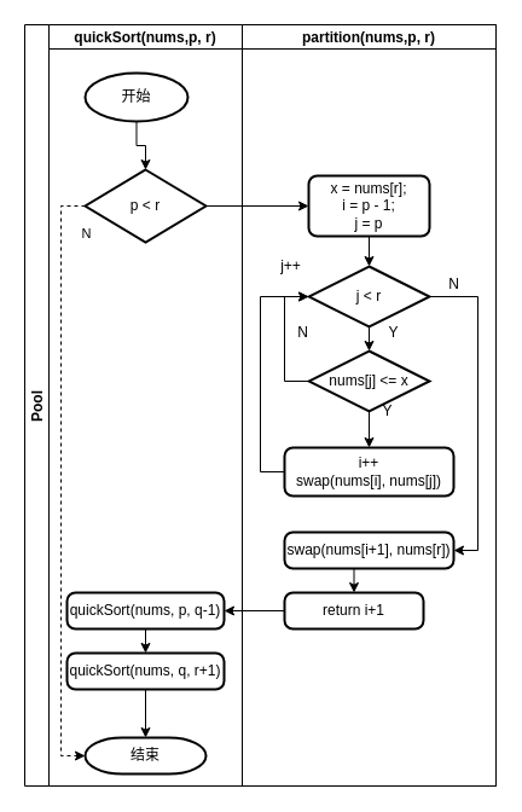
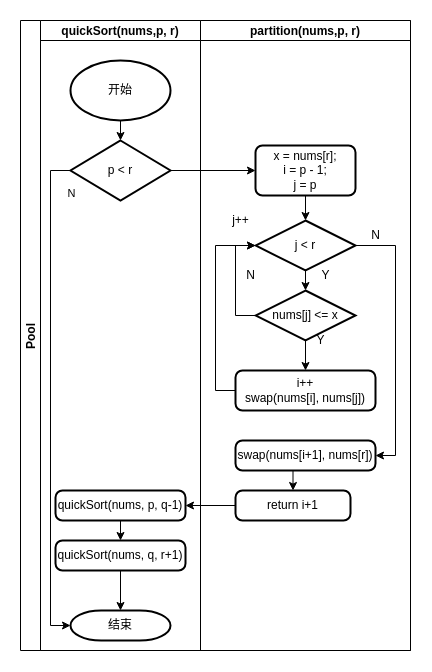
- <mxCell id="6" value="开始" style="strokeWidth=2;html=1;shape=mxgraph.flowchart.start_1;whiteSpace=wrap;" parent="4" vertex="1"><mxGeometry x="30" y="40" width="85" height="40" as="geometry" /></mxCell>
+ <mxCell id="6" value="开始" style="strokeWidth=2;html=1;shape=mxgraph.flowchart.start_1;whiteSpace=wrap;" parent="4" vertex="1"><mxGeometry x="30" y="40" width="100" height="60" as="geometry" /></mxCell>
- <mxCell id="7" style="edgeStyle=orthogonalEdgeStyle;rounded=0;orthogonalLoop=1;jettySize=auto;html=1;exitX=0;exitY=0.5;exitDx=0;exitDy=0;exitPerimeter=0;dashed=1;" parent="4" source="9" target="10" edge="1"><mxGeometry relative="1" as="geometry"><Array as="points"><mxPoint x="10" y="150" /><mxPoint x="10" y="605" /></Array></mxGeometry></mxCell>
+ <mxCell id="7" style="edgeStyle=orthogonalEdgeStyle;rounded=0;orthogonalLoop=1;jettySize=auto;html=1;exitX=0;exitY=0.5;exitDx=0;exitDy=0;exitPerimeter=0;" parent="4" source="9" target="10" edge="1"><mxGeometry relative="1" as="geometry"><Array as="points"><mxPoint x="10" y="150" /><mxPoint x="10" y="605" /></Array></mxGeometry></mxCell>
